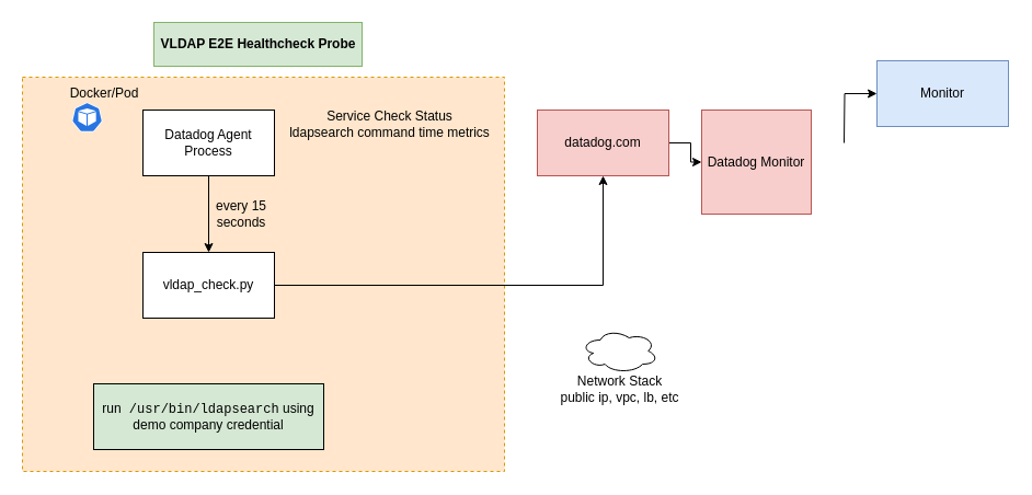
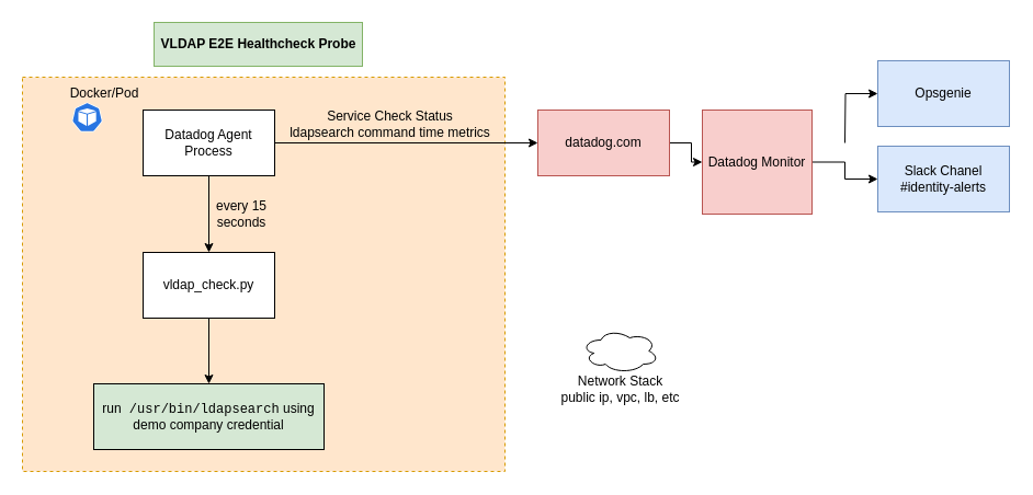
- <mxCell id="18" value="Monitor" style="rounded=0;whiteSpace=wrap;html=1;fillColor=#dae8fc;strokeColor=#6c8ebf;" vertex="1" parent="1"><mxGeometry x="800" y="55" width="120" height="60" as="geometry" /></mxCell>
+ <mxCell id="18" value="Opsgenie" style="rounded=0;whiteSpace=wrap;html=1;fillColor=#dae8fc;strokeColor=#6c8ebf;" vertex="1" parent="1"><mxGeometry x="800" y="55" width="120" height="60" as="geometry" /></mxCell>
+ <mxCell id="5" style="edgeStyle=orthogonalEdgeStyle;rounded=0;orthogonalLoop=1;jettySize=auto;html=1;entryX=0;entryY=0.5;entryDx=0;entryDy=0;" edge="1" parent="1" source="6" target="10"><mxGeometry relative="1" as="geometry" /></mxCell>
+ <mxCell id="15" value="" style="edgeStyle=orthogonalEdgeStyle;rounded=0;orthogonalLoop=1;jettySize=auto;html=1;" edge="1" parent="1" source="16" target="19"><mxGeometry relative="1" as="geometry" /></mxCell>
+ <mxCell id="19" value="Slack Chanel&lt;br&gt;#identity-alerts" style="rounded=0;whiteSpace=wrap;html=1;fillColor=#dae8fc;strokeColor=#6c8ebf;" vertex="1" parent="1"><mxGeometry x="800" y="133" width="120" height="60" as="geometry" /></mxCell>
- <mxCell id="7" style="edgeStyle=orthogonalEdgeStyle;rounded=0;orthogonalLoop=1;jettySize=auto;html=1;" edge="1" parent="1" source="8" target="10"><mxGeometry relative="1" as="geometry" /></mxCell>
+ <mxCell id="7" style="edgeStyle=orthogonalEdgeStyle;rounded=0;orthogonalLoop=1;jettySize=auto;html=1;" edge="1" parent="1" source="8" target="12"><mxGeometry relative="1" as="geometry" /></mxCell>
